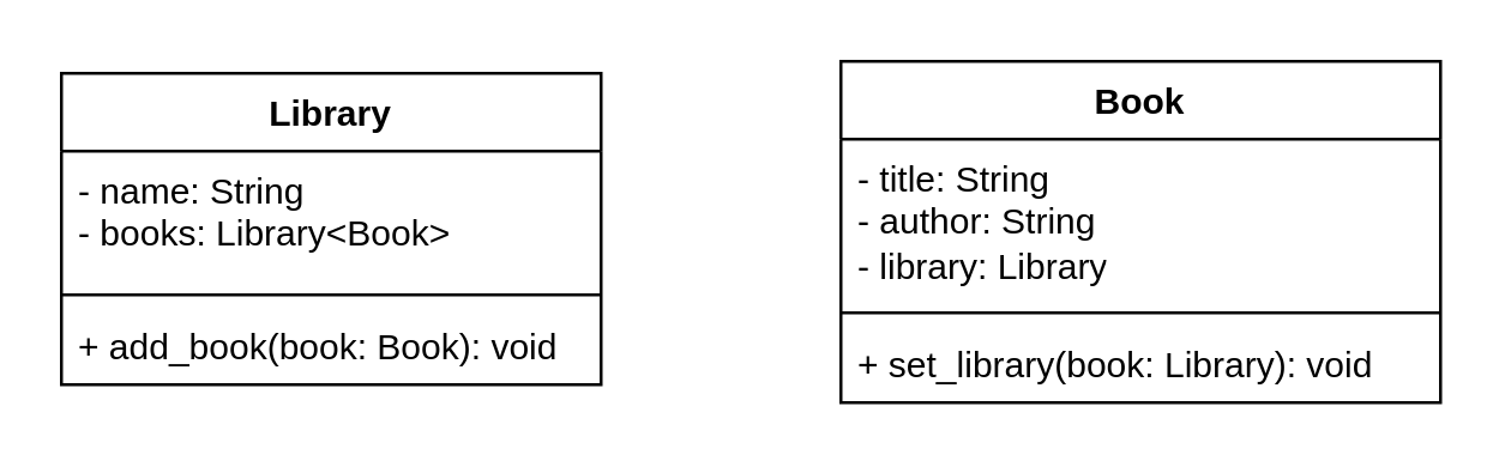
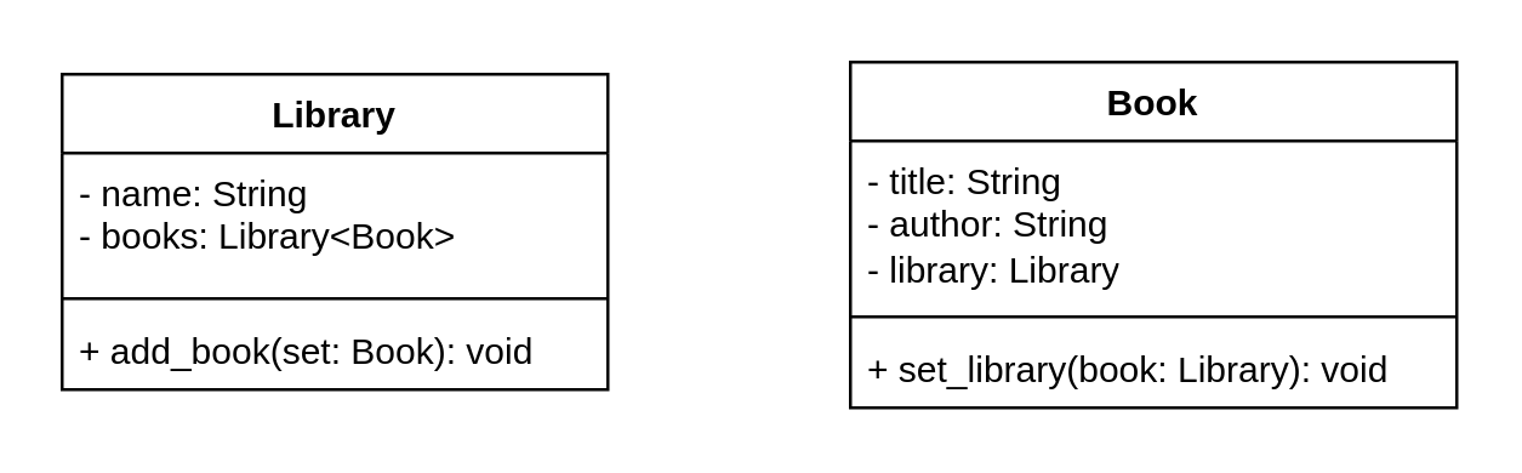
- <mxCell id="5" value="+ add_book(book: Book): void" style="text;strokeColor=none;fillColor=none;align=left;verticalAlign=top;spacingLeft=4;spacingRight=4;overflow=hidden;rotatable=0;points=[[0,0.5],[1,0.5]];portConstraint=eastwest;whiteSpace=wrap;html=1;" vertex="1" parent="2"><mxGeometry y="78" width="180" height="26" as="geometry" /></mxCell>
+ <mxCell id="5" value="+ add_book(set: Book): void" style="text;strokeColor=none;fillColor=none;align=left;verticalAlign=top;spacingLeft=4;spacingRight=4;overflow=hidden;rotatable=0;points=[[0,0.5],[1,0.5]];portConstraint=eastwest;whiteSpace=wrap;html=1;" vertex="1" parent="2"><mxGeometry y="78" width="180" height="26" as="geometry" /></mxCell>
